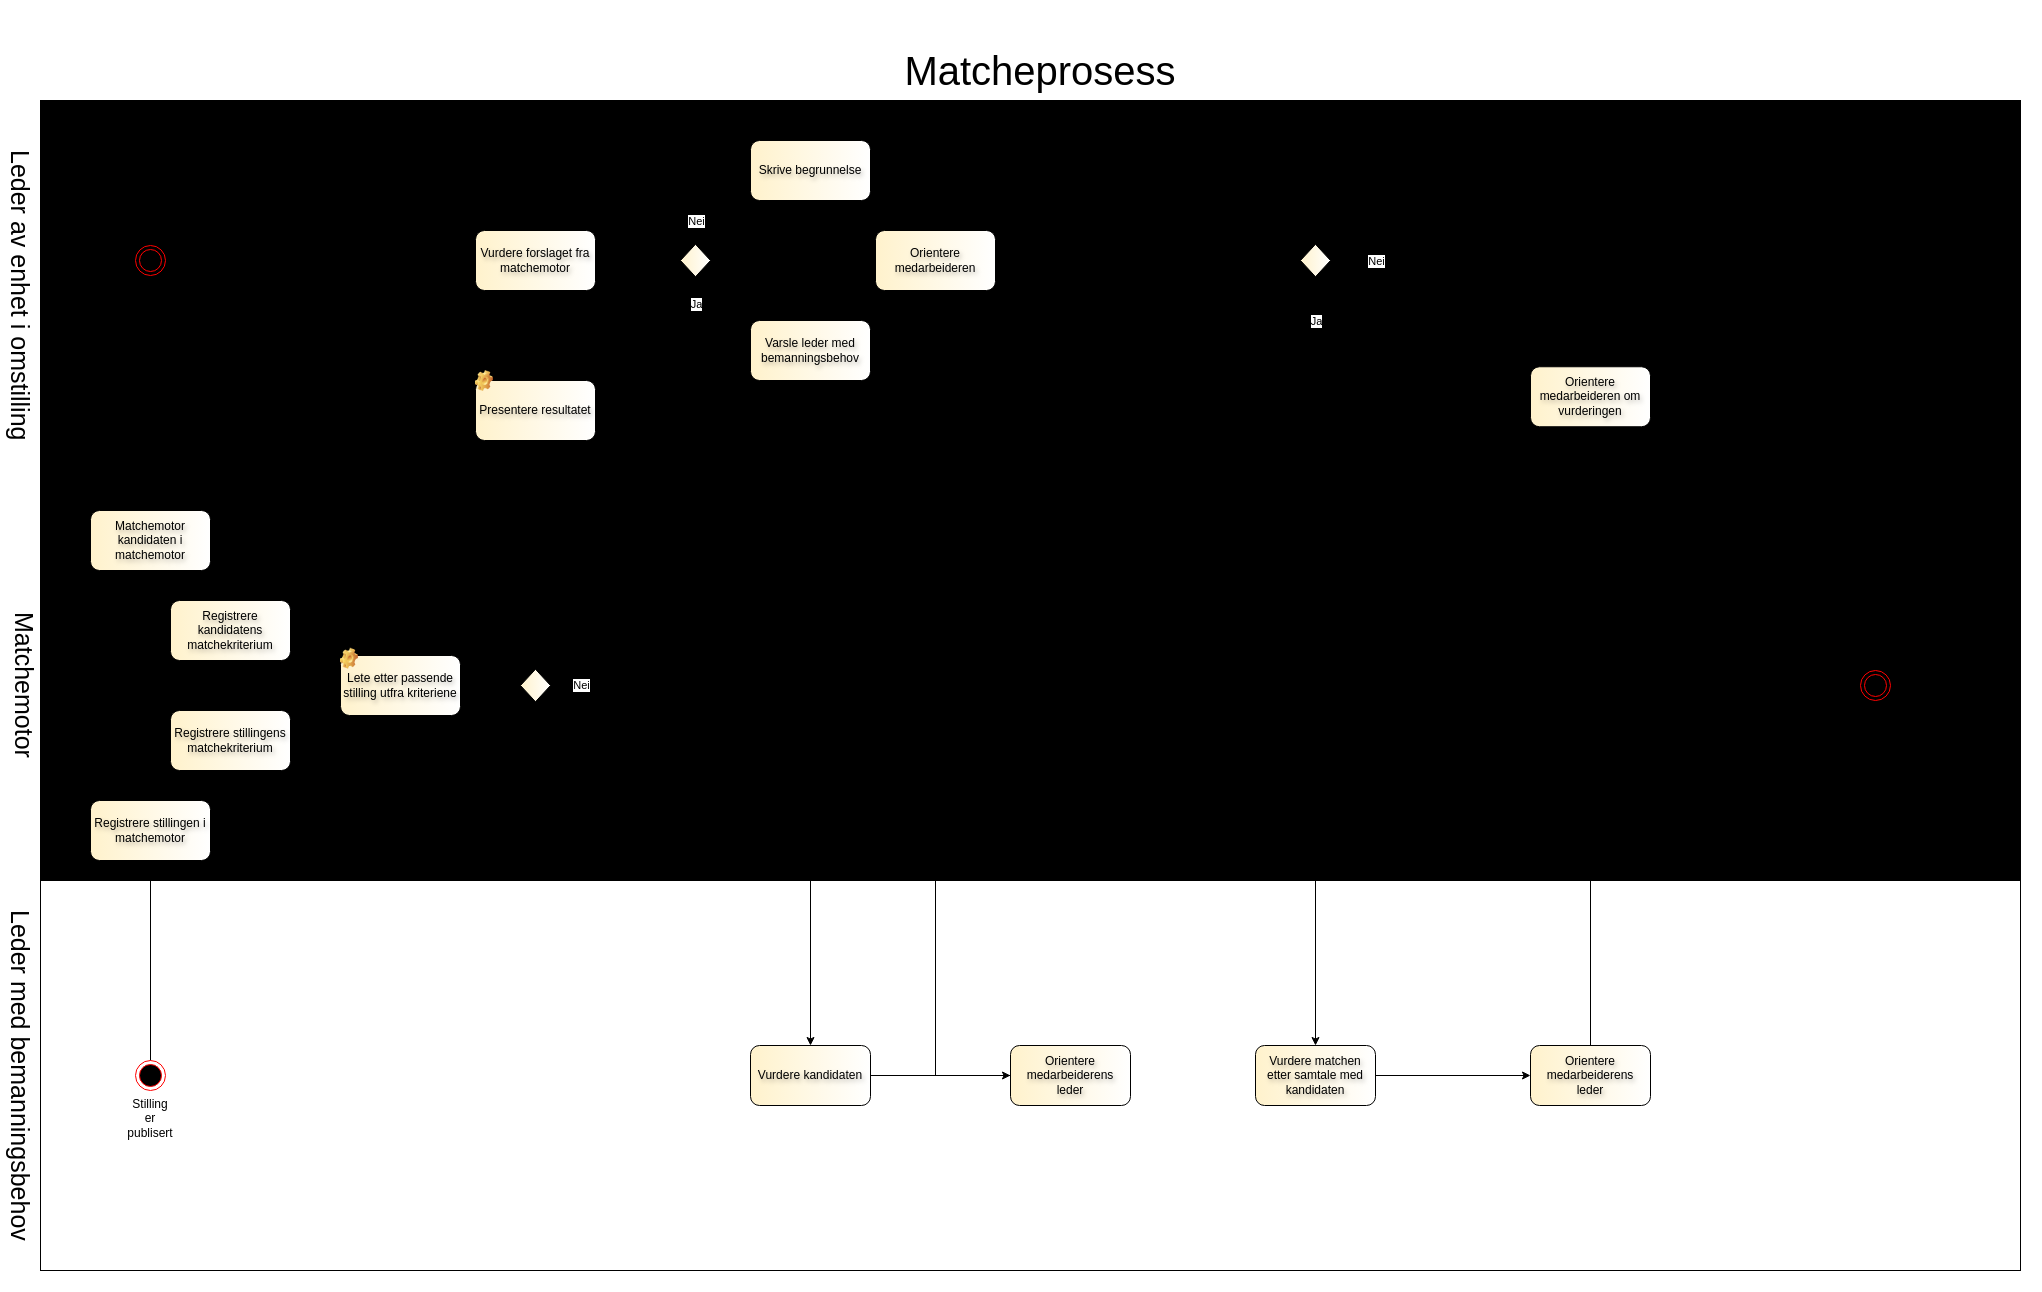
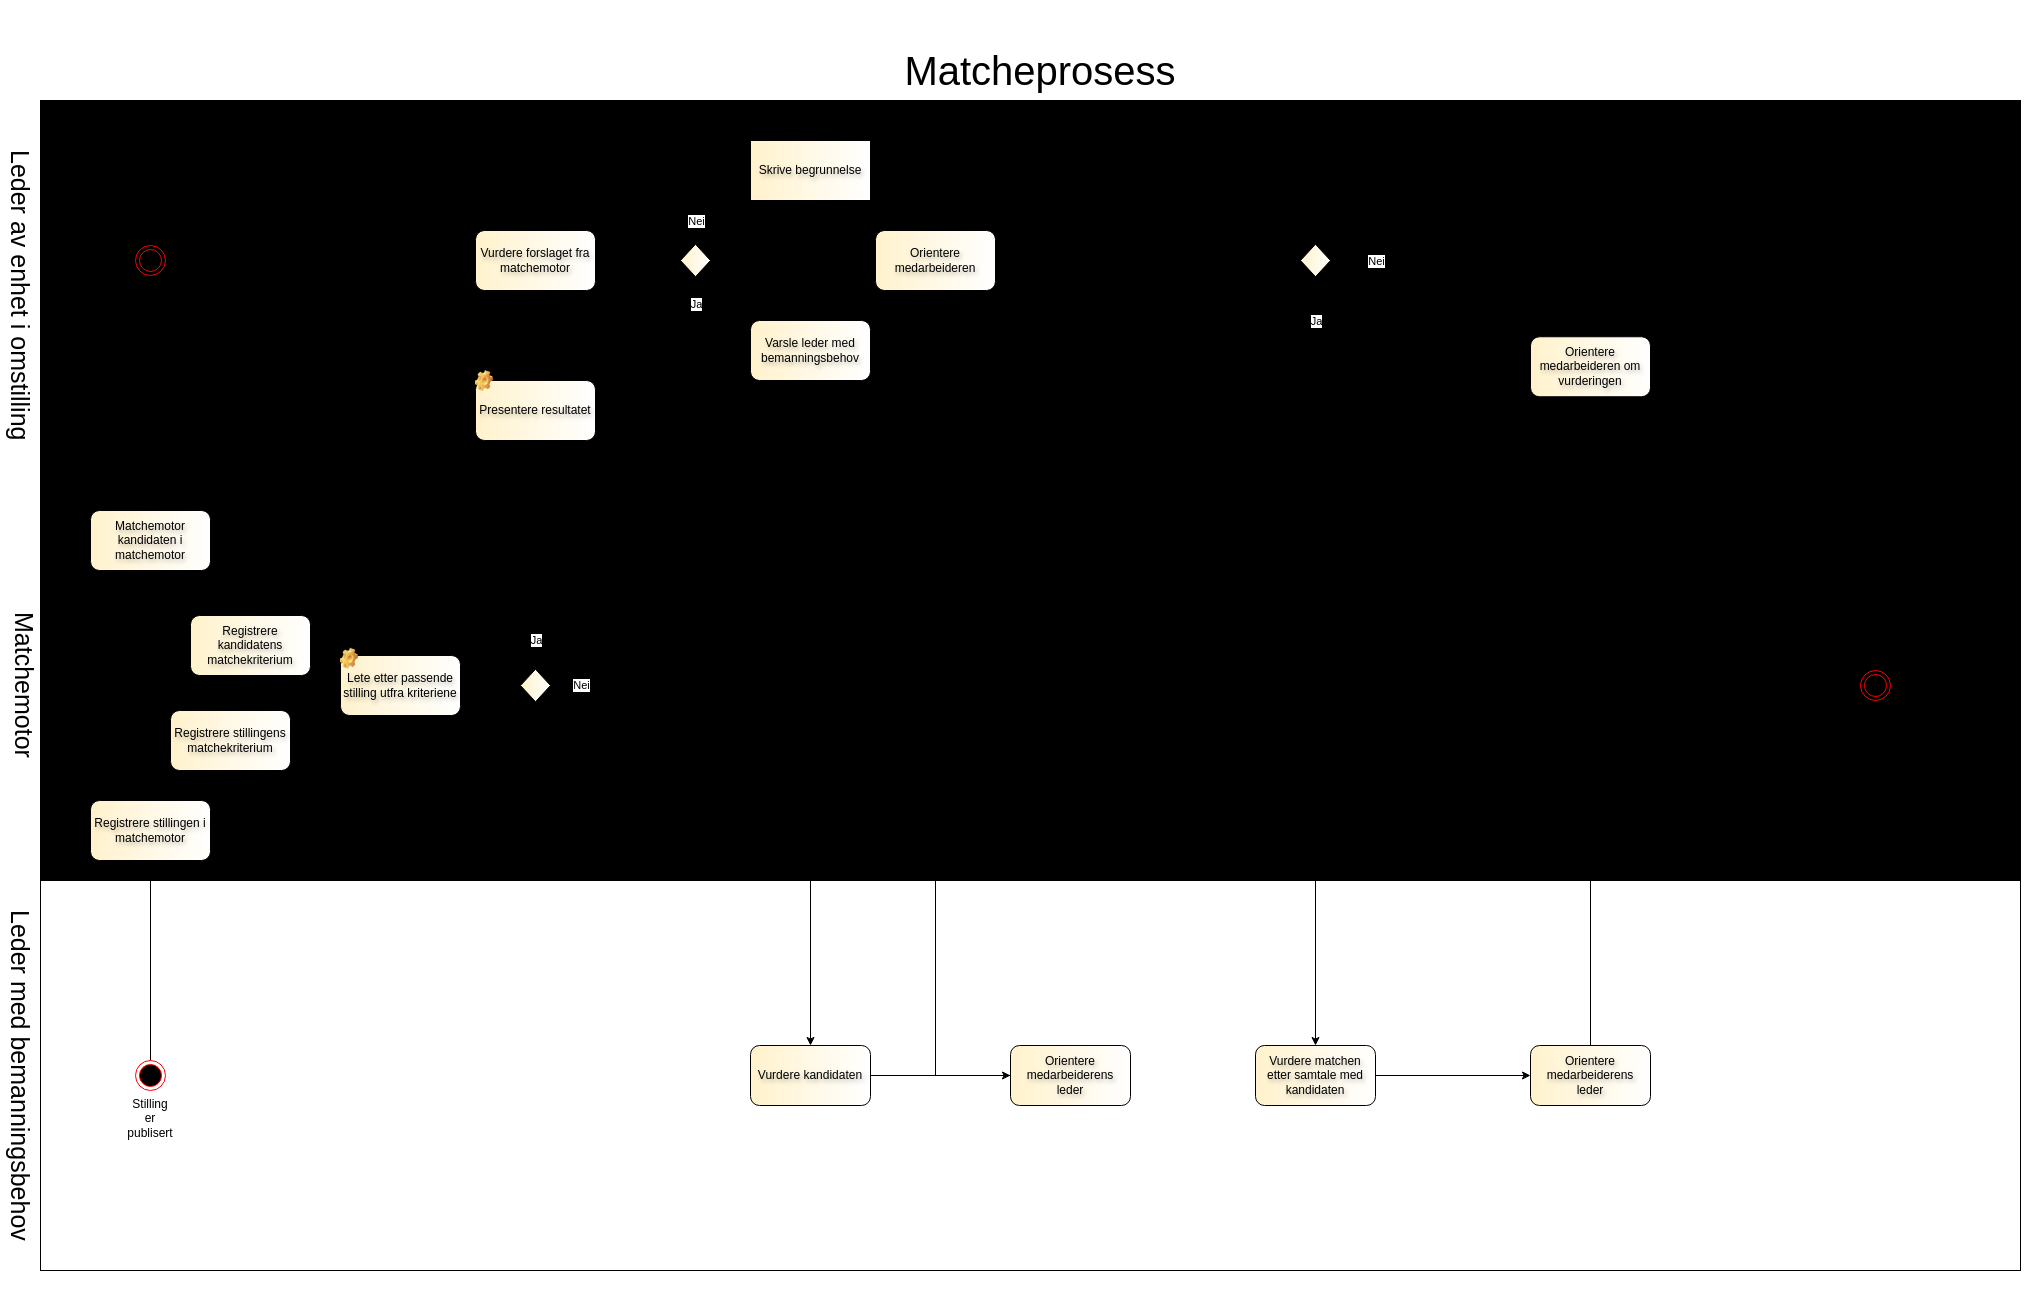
- <mxCell id="36" value="Skrive begrunnelse" style="rounded=1;whiteSpace=wrap;html=1;textShadow=1;labelBackgroundColor=none;fillColor=#fff2cc;strokeColor=#000000;gradientColor=#FFFFFF;gradientDirection=east;perimeterSpacing=0;spacing=4;" parent="1" vertex="1"><mxGeometry x="730" y="140" width="120" height="60" as="geometry" /></mxCell>
+ <mxCell id="36" value="Skrive begrunnelse" style="whiteSpace=wrap;html=1;textShadow=1;labelBackgroundColor=none;fillColor=#fff2cc;strokeColor=#000000;gradientColor=#FFFFFF;gradientDirection=east;perimeterSpacing=0;spacing=4;rounded=0;" parent="1" vertex="1"><mxGeometry x="730" y="140" width="120" height="60" as="geometry" /></mxCell>
- <mxCell id="53" value="Orientere medarbeideren om vurderingen" style="rounded=1;whiteSpace=wrap;html=1;textShadow=1;labelBackgroundColor=none;fillColor=#fff2cc;strokeColor=#000000;gradientColor=#FFFFFF;gradientDirection=east;perimeterSpacing=0;spacing=4;" parent="1" vertex="1"><mxGeometry x="1510" y="366.25" width="120" height="60" as="geometry" /></mxCell>
+ <mxCell id="53" value="Orientere medarbeideren om vurderingen" style="rounded=1;whiteSpace=wrap;html=1;textShadow=1;labelBackgroundColor=none;fillColor=#fff2cc;strokeColor=#000000;gradientColor=#FFFFFF;gradientDirection=east;perimeterSpacing=0;spacing=4;" parent="1" vertex="1"><mxGeometry x="1510" y="336.25" width="120" height="60" as="geometry" /></mxCell>
- <mxCell id="8" value="Registrere kandidatens matchekriterium" style="rounded=1;whiteSpace=wrap;html=1;textShadow=1;labelBackgroundColor=none;fillColor=#fff2cc;strokeColor=#000000;gradientColor=#FFFFFF;gradientDirection=east;perimeterSpacing=0;spacing=4;" parent="1" vertex="1"><mxGeometry x="150" y="600" width="120" height="60" as="geometry" /></mxCell>
+ <mxCell id="8" value="Registrere kandidatens matchekriterium" style="rounded=1;whiteSpace=wrap;html=1;textShadow=1;labelBackgroundColor=none;fillColor=#fff2cc;strokeColor=#000000;gradientColor=#FFFFFF;gradientDirection=east;perimeterSpacing=0;spacing=4;" parent="1" vertex="1"><mxGeometry x="170" y="615" width="120" height="60" as="geometry" /></mxCell>
+ <mxCell id="19" value="" style="edgeStyle=orthogonalEdgeStyle;rounded=0;orthogonalLoop=1;jettySize=auto;html=1;entryX=0.5;entryY=1;entryDx=0;entryDy=0;" parent="1" source="23" target="25" edge="1"><mxGeometry relative="1" as="geometry"><mxPoint x="515" y="602.5" as="targetPoint" /></mxGeometry></mxCell>
+ <mxCell id="20" value="Ja" style="edgeLabel;html=1;align=center;verticalAlign=middle;resizable=0;points=[];" parent="19" vertex="1" connectable="0"><mxGeometry x="-0.539" relative="1" as="geometry"><mxPoint y="24" as="offset" /></mxGeometry></mxCell>
